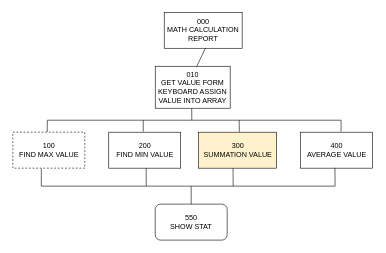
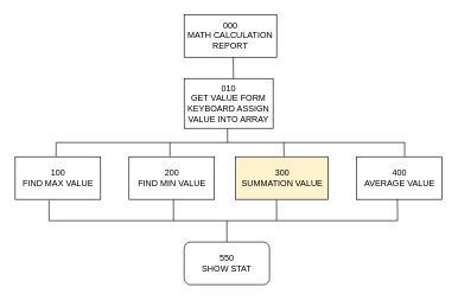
- <mxCell id="2" value="000&lt;br&gt;MATH CALCULATION REPORT" style="rounded=0;whiteSpace=wrap;html=1;" vertex="1" parent="1"><mxGeometry x="273" y="20" width="130" height="60" as="geometry" /></mxCell>
+ <mxCell id="2" value="000&lt;br&gt;MATH CALCULATION REPORT" style="rounded=0;whiteSpace=wrap;html=1;" vertex="1" parent="1"><mxGeometry x="258" y="20" width="130" height="60" as="geometry" /></mxCell>
- <mxCell id="3" value="100&lt;br&gt;FIND MAX VALUE" style="rounded=0;whiteSpace=wrap;html=1;dashed=1;" vertex="1" parent="1"><mxGeometry x="20.5" y="220" width="120" height="60" as="geometry" /></mxCell>
+ <mxCell id="3" value="100&lt;br&gt;FIND MAX VALUE" style="rounded=0;whiteSpace=wrap;html=1;" vertex="1" parent="1"><mxGeometry x="20.5" y="220" width="120" height="60" as="geometry" /></mxCell>
